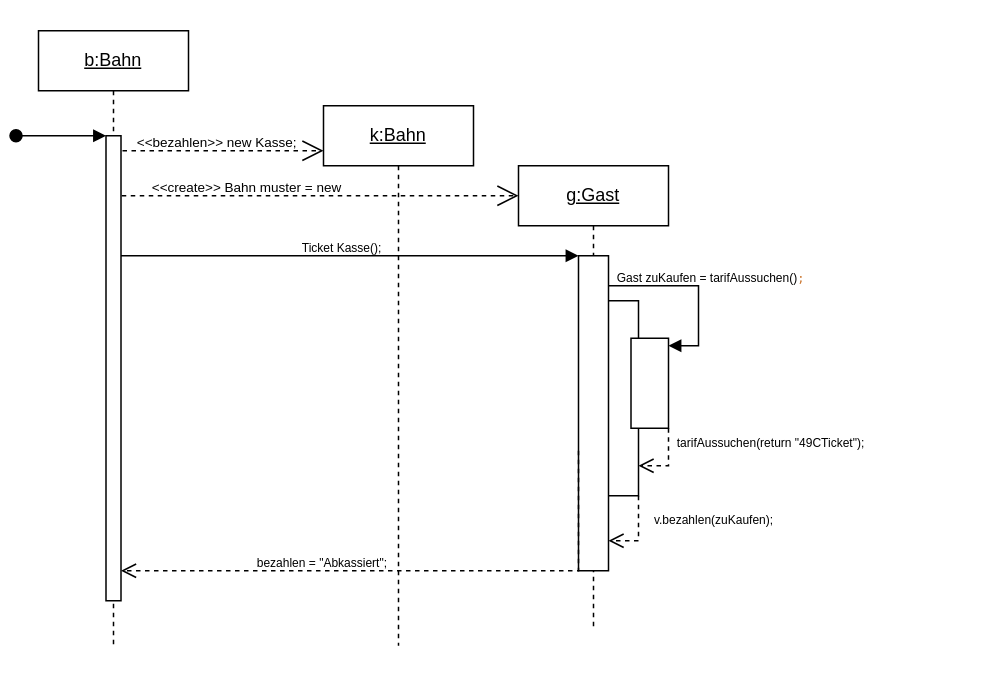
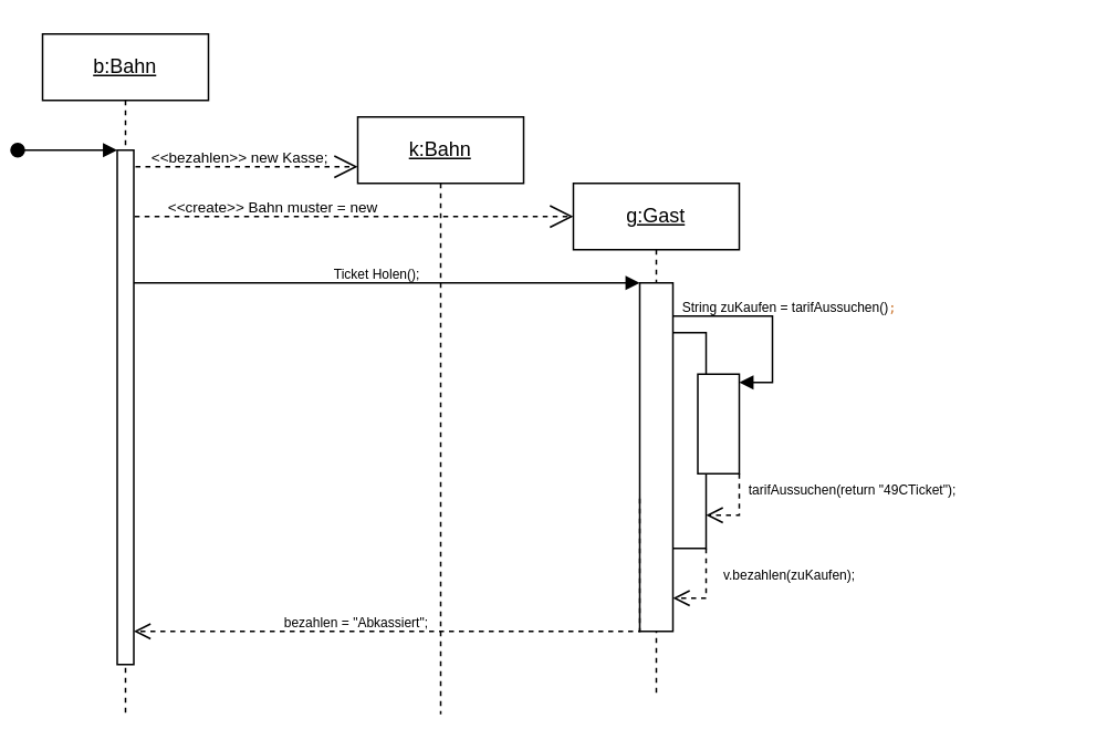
- <mxCell id="12" value="&lt;font style=&quot;font-size: 8px;&quot;&gt;Ticket Kasse();&lt;/font&gt;" style="text;strokeColor=none;fillColor=none;spacingLeft=4;spacingRight=4;overflow=hidden;rotatable=0;points=[[0,0.5],[1,0.5]];portConstraint=eastwest;fontSize=12;whiteSpace=wrap;html=1;" vertex="1" parent="1"><mxGeometry x="190" y="150" width="170" height="20" as="geometry" /></mxCell>
+ <mxCell id="12" value="&lt;font style=&quot;font-size: 8px;&quot;&gt;Ticket Holen();&lt;/font&gt;" style="text;strokeColor=none;fillColor=none;spacingLeft=4;spacingRight=4;overflow=hidden;rotatable=0;points=[[0,0.5],[1,0.5]];portConstraint=eastwest;fontSize=12;whiteSpace=wrap;html=1;" vertex="1" parent="1"><mxGeometry x="190" y="150" width="170" height="20" as="geometry" /></mxCell>
- <mxCell id="17" value="&lt;font style=&quot;font-size: 8px;&quot;&gt;Gast zuKaufen = tarifAussuchen()&lt;span style=&quot;font-family: &amp;quot;JetBrains Mono&amp;quot;, monospace; color: rgb(204, 120, 50);&quot;&gt;;&lt;/span&gt;&lt;br&gt;&lt;/font&gt;&lt;span style=&quot;font-size: 8px; background-color: initial;&quot;&gt;&amp;nbsp;&lt;/span&gt;" style="text;strokeColor=none;fillColor=none;spacingLeft=4;spacingRight=4;overflow=hidden;rotatable=0;points=[[0,0.5],[1,0.5]];portConstraint=eastwest;fontSize=12;whiteSpace=wrap;html=1;" vertex="1" parent="1"><mxGeometry x="400" y="170" width="200" height="20" as="geometry" /></mxCell>
+ <mxCell id="17" value="&lt;font style=&quot;font-size: 8px;&quot;&gt;String zuKaufen = tarifAussuchen()&lt;span style=&quot;font-family: &amp;quot;JetBrains Mono&amp;quot;, monospace; color: rgb(204, 120, 50);&quot;&gt;;&lt;/span&gt;&lt;br&gt;&lt;/font&gt;&lt;span style=&quot;font-size: 8px; background-color: initial;&quot;&gt;&amp;nbsp;&lt;/span&gt;" style="text;strokeColor=none;fillColor=none;spacingLeft=4;spacingRight=4;overflow=hidden;rotatable=0;points=[[0,0.5],[1,0.5]];portConstraint=eastwest;fontSize=12;whiteSpace=wrap;html=1;" vertex="1" parent="1"><mxGeometry x="400" y="170" width="200" height="20" as="geometry" /></mxCell>
